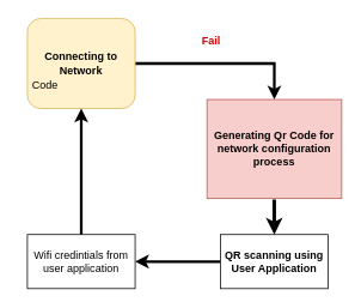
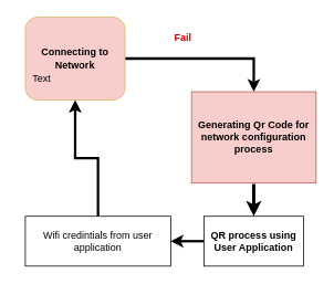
- <mxCell id="5" value="&lt;b&gt;&lt;font color=&quot;#cc0000&quot;&gt;Fail&lt;/font&gt;&lt;/b&gt;" style="text;html=1;align=center;verticalAlign=middle;whiteSpace=wrap;rounded=0;" vertex="1" parent="1"><mxGeometry x="205" y="30" width="60" height="30" as="geometry" /></mxCell>
+ <mxCell id="5" value="&lt;b&gt;&lt;font color=&quot;#cc0000&quot;&gt;Fail&lt;/font&gt;&lt;/b&gt;" style="text;html=1;align=center;verticalAlign=middle;whiteSpace=wrap;rounded=0;" vertex="1" parent="1"><mxGeometry x="190" y="30" width="60" height="30" as="geometry" /></mxCell>
- <mxCell id="3" value="&lt;b&gt;Connecting to Network&lt;/b&gt;" style="rounded=1;whiteSpace=wrap;html=1;fillColor=#fff2cc;strokeColor=#d6b656;" vertex="1" parent="1"><mxGeometry x="30" y="20" width="120" height="100" as="geometry" /></mxCell>
+ <mxCell id="3" value="&lt;b&gt;Connecting to Network&lt;/b&gt;" style="rounded=1;whiteSpace=wrap;html=1;fillColor=#f8cecc;strokeColor=#d6b656;" vertex="1" parent="1"><mxGeometry x="30" y="20" width="120" height="100" as="geometry" /></mxCell>
- <mxCell id="11" value="Code" style="text;html=1;align=center;verticalAlign=middle;whiteSpace=wrap;rounded=0;" vertex="1" parent="1"><mxGeometry x="20" y="80" width="60" height="30" as="geometry" /></mxCell>
+ <mxCell id="11" value="Text" style="text;html=1;align=center;verticalAlign=middle;whiteSpace=wrap;rounded=0;" vertex="1" parent="1"><mxGeometry x="20" y="80" width="60" height="30" as="geometry" /></mxCell>
- <mxCell id="10" value="Wifi credintials from user application" style="rounded=0;whiteSpace=wrap;html=1;" vertex="1" parent="1"><mxGeometry x="30" y="260" width="120" height="60" as="geometry" /></mxCell>
+ <mxCell id="10" value="Wifi credintials from user application" style="rounded=0;whiteSpace=wrap;html=1;" vertex="1" parent="1"><mxGeometry x="30" y="260" width="175" height="60" as="geometry" /></mxCell>
- <mxCell id="7" value="&lt;div&gt;&lt;b&gt;QR scanning using&lt;/b&gt;&lt;/div&gt;&lt;b&gt;User Application&lt;/b&gt;" style="rounded=0;whiteSpace=wrap;html=1;" vertex="1" parent="1"><mxGeometry x="245" y="260" width="120" height="60" as="geometry" /></mxCell>
+ <mxCell id="7" value="&lt;div&gt;&lt;b&gt;QR process using&lt;/b&gt;&lt;/div&gt;&lt;b&gt;User Application&lt;/b&gt;" style="rounded=0;whiteSpace=wrap;html=1;" vertex="1" parent="1"><mxGeometry x="245" y="260" width="120" height="60" as="geometry" /></mxCell>
